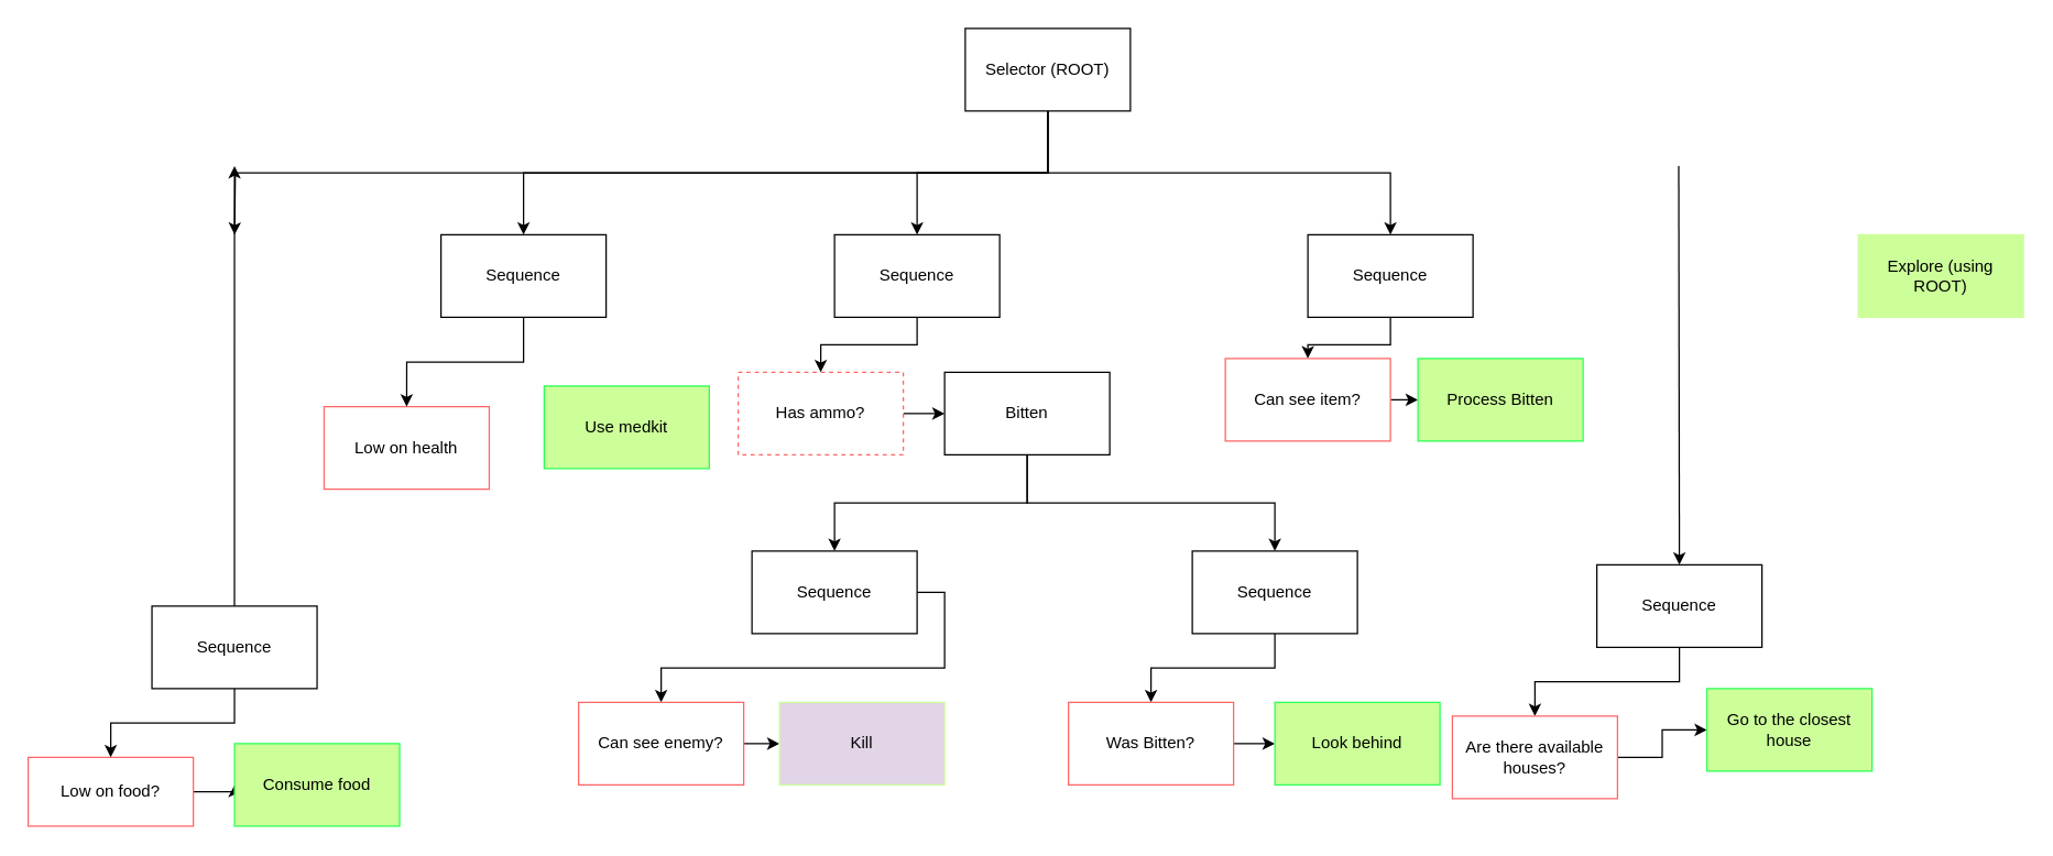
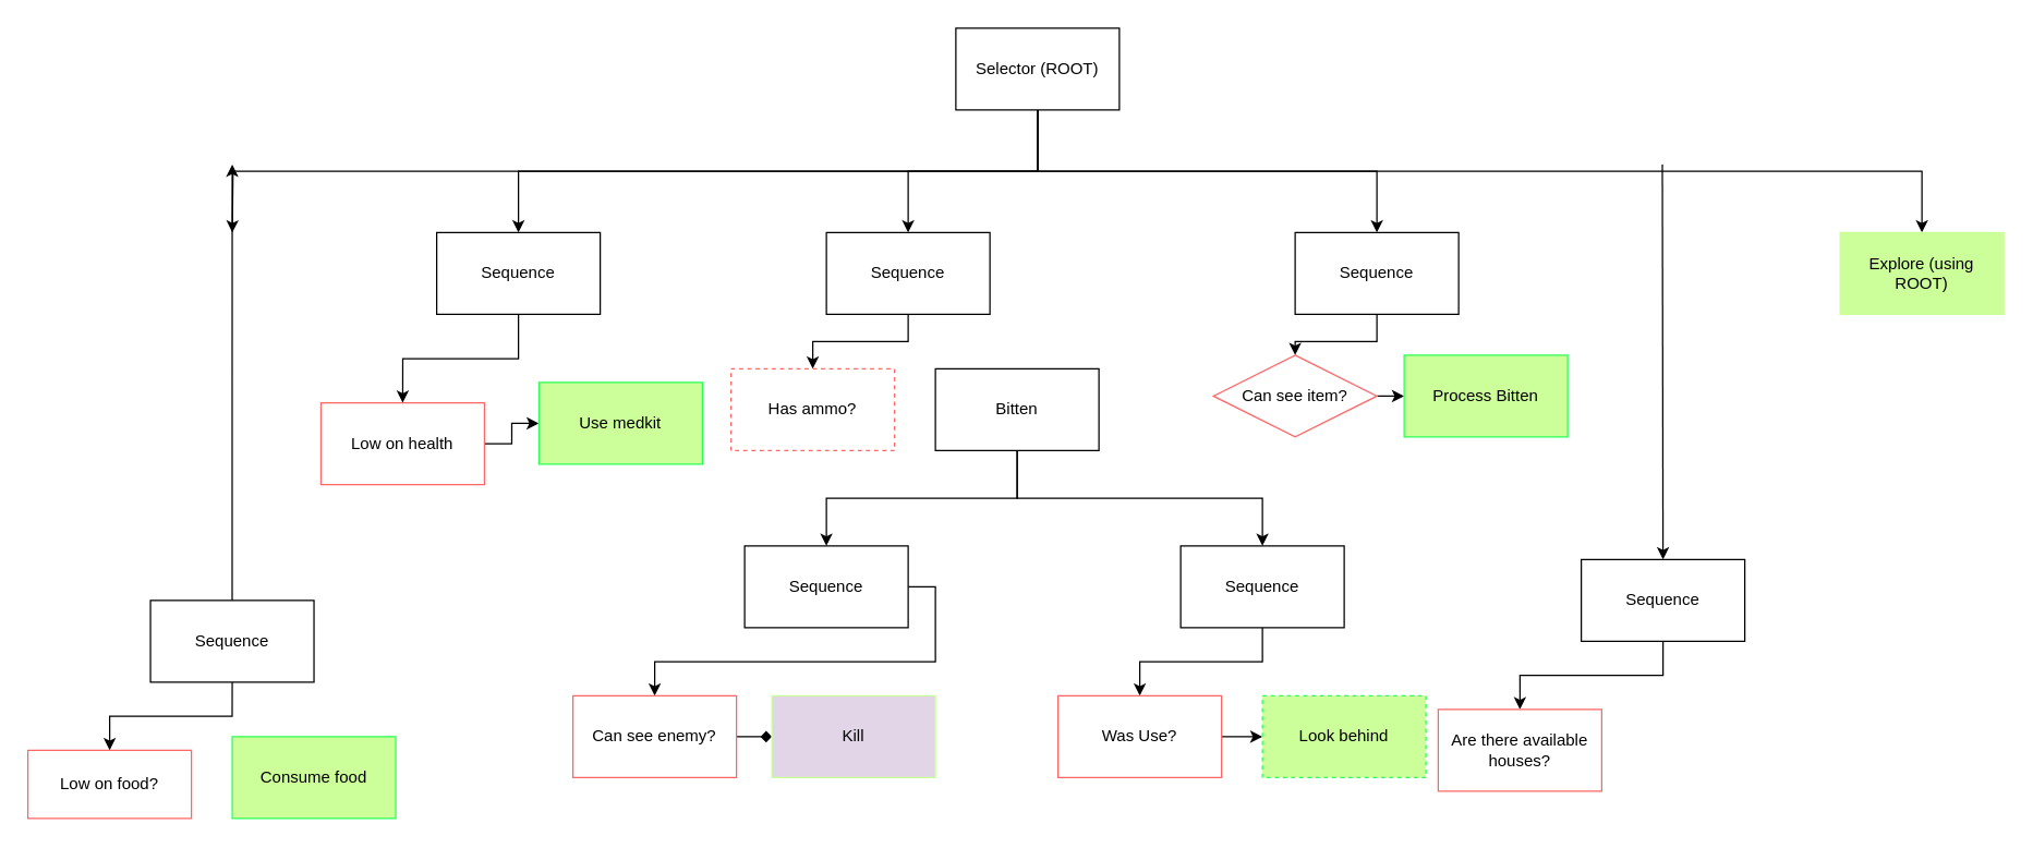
+ <mxCell id="6" style="edgeStyle=orthogonalEdgeStyle;rounded=0;orthogonalLoop=1;jettySize=auto;html=1;exitX=0.5;exitY=1;exitDx=0;exitDy=0;" edge="1" parent="1" source="7" target="47"><mxGeometry relative="1" as="geometry" /></mxCell>
- <mxCell id="39" value="Can see item?" style="rounded=0;whiteSpace=wrap;html=1;strokeColor=#FF6666;" vertex="1" parent="1"><mxGeometry x="890" y="260" width="120" height="60" as="geometry" /></mxCell>
+ <mxCell id="39" value="Can see item?" style="rhombus;whiteSpace=wrap;html=1;strokeColor=#FF6666;" vertex="1" parent="1"><mxGeometry x="890" y="260" width="120" height="60" as="geometry" /></mxCell>
- <mxCell id="21" style="edgeStyle=orthogonalEdgeStyle;rounded=0;orthogonalLoop=1;jettySize=auto;html=1;exitX=1;exitY=0.5;exitDx=0;exitDy=0;entryX=0;entryY=0.5;entryDx=0;entryDy=0;" edge="1" parent="1" source="22" target="25"><mxGeometry relative="1" as="geometry"><mxPoint x="676" y="300.176" as="targetPoint" /></mxGeometry></mxCell>
+ <mxCell id="14" style="edgeStyle=orthogonalEdgeStyle;rounded=0;orthogonalLoop=1;jettySize=auto;html=1;exitX=1;exitY=0.5;exitDx=0;exitDy=0;entryX=0;entryY=0.5;entryDx=0;entryDy=0;" edge="1" parent="1" source="15" target="16"><mxGeometry relative="1" as="geometry" /></mxCell>
- <mxCell id="46" value="Go to the closest house" style="rounded=0;whiteSpace=wrap;html=1;strokeColor=#2BFF56;fillColor=#CCFF99;" vertex="1" parent="1"><mxGeometry x="1240" y="500" width="120" height="60" as="geometry" /></mxCell>
- <mxCell id="30" style="edgeStyle=orthogonalEdgeStyle;rounded=0;orthogonalLoop=1;jettySize=auto;html=1;exitX=1;exitY=0.5;exitDx=0;exitDy=0;entryX=0;entryY=0.5;entryDx=0;entryDy=0;" edge="1" parent="1" source="31" target="32"><mxGeometry relative="1" as="geometry" /></mxCell>
+ <mxCell id="30" style="edgeStyle=orthogonalEdgeStyle;rounded=0;orthogonalLoop=1;jettySize=auto;html=1;exitX=1;exitY=0.5;exitDx=0;exitDy=0;entryX=0;entryY=0.5;entryDx=0;entryDy=0;endArrow=diamond;" edge="1" parent="1" source="31" target="32"><mxGeometry relative="1" as="geometry" /></mxCell>
- <mxCell id="34" value="Was Bitten?" style="rounded=0;whiteSpace=wrap;html=1;strokeColor=#FF6666;" vertex="1" parent="1"><mxGeometry x="776" y="510" width="120" height="60" as="geometry" /></mxCell>
+ <mxCell id="34" value="Was Use?" style="rounded=0;whiteSpace=wrap;html=1;strokeColor=#FF6666;" vertex="1" parent="1"><mxGeometry x="776" y="510" width="120" height="60" as="geometry" /></mxCell>
- <mxCell id="35" value="Look behind" style="rounded=0;whiteSpace=wrap;html=1;strokeColor=#2BFF56;fillColor=#CCFF99;" vertex="1" parent="1"><mxGeometry x="926" y="510" width="120" height="60" as="geometry" /></mxCell>
+ <mxCell id="35" value="Look behind" style="rounded=0;whiteSpace=wrap;html=1;strokeColor=#2BFF56;fillColor=#CCFF99;dashed=1;" vertex="1" parent="1"><mxGeometry x="926" y="510" width="120" height="60" as="geometry" /></mxCell>
- <mxCell id="44" style="edgeStyle=orthogonalEdgeStyle;rounded=0;orthogonalLoop=1;jettySize=auto;html=1;exitX=1;exitY=0.5;exitDx=0;exitDy=0;entryX=0;entryY=0.5;entryDx=0;entryDy=0;" edge="1" parent="1" source="45" target="46"><mxGeometry relative="1" as="geometry" /></mxCell>
- <mxCell id="8" style="edgeStyle=orthogonalEdgeStyle;rounded=0;orthogonalLoop=1;jettySize=auto;html=1;exitX=1;exitY=0.5;exitDx=0;exitDy=0;entryX=0;entryY=0.5;entryDx=0;entryDy=0;" edge="1" parent="1" source="9" target="10"><mxGeometry relative="1" as="geometry" /></mxCell>
